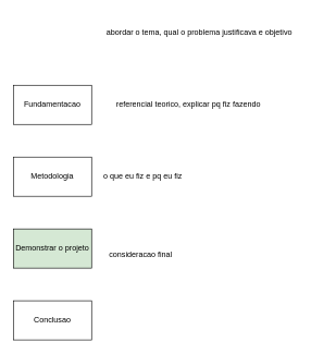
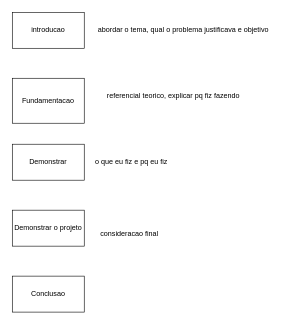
+ <mxCell id="2" value="introducao" style="rounded=0;whiteSpace=wrap;html=1;" parent="1" vertex="1"><mxGeometry x="20" y="20" width="120" height="60" as="geometry" /></mxCell>
- <mxCell id="3" value="Fundamentacao" style="rounded=0;whiteSpace=wrap;html=1;" parent="1" vertex="1"><mxGeometry x="20" y="130" width="120" height="60" as="geometry" /></mxCell>
+ <mxCell id="3" value="Fundamentacao" style="rounded=0;whiteSpace=wrap;html=1;" parent="1" vertex="1"><mxGeometry x="20" y="130" width="120" height="75" as="geometry" /></mxCell>
- <mxCell id="5" value="Metodologia" style="rounded=0;whiteSpace=wrap;html=1;" parent="1" vertex="1"><mxGeometry x="20" y="240" width="120" height="60" as="geometry" /></mxCell>
+ <mxCell id="5" value="Demonstrar" style="rounded=0;whiteSpace=wrap;html=1;" parent="1" vertex="1"><mxGeometry x="20" y="240" width="120" height="60" as="geometry" /></mxCell>
- <mxCell id="7" value="Demonstrar o projeto" style="rounded=0;whiteSpace=wrap;html=1;fillColor=#d5e8d4;" parent="1" vertex="1"><mxGeometry x="20" y="350" width="120" height="60" as="geometry" /></mxCell>
+ <mxCell id="7" value="Demonstrar o projeto" style="rounded=0;whiteSpace=wrap;html=1;" parent="1" vertex="1"><mxGeometry x="20" y="350" width="120" height="60" as="geometry" /></mxCell>
